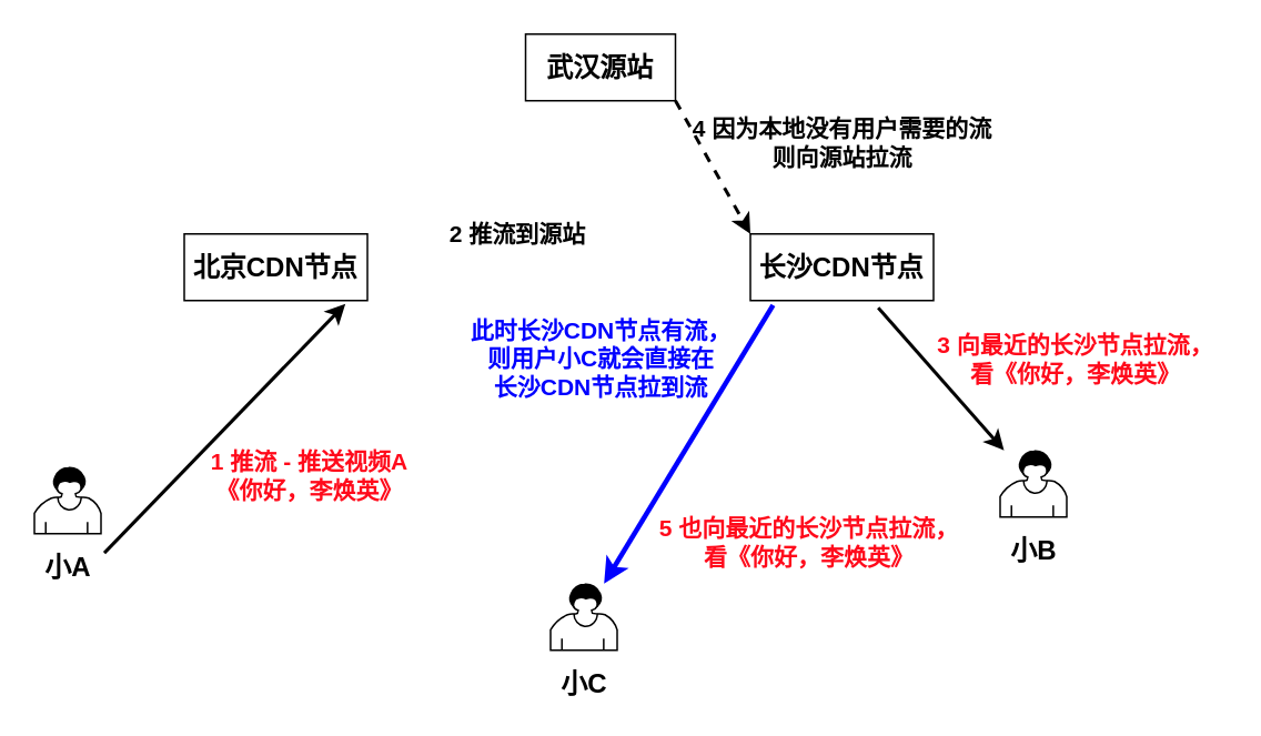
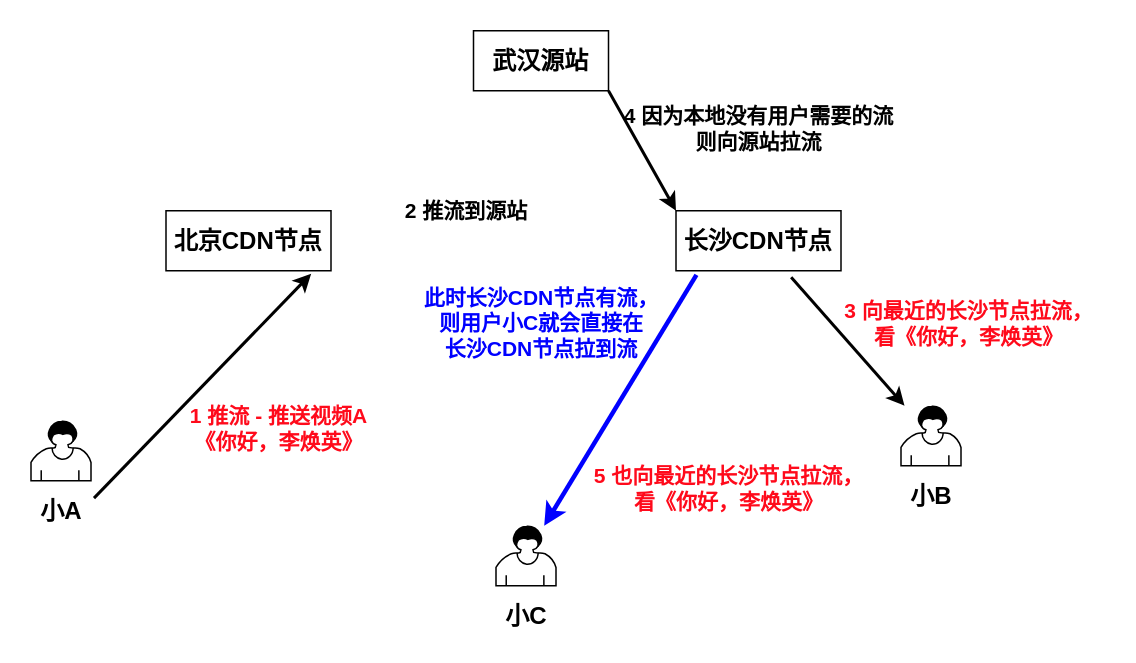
- <mxCell id="16" value="" style="endArrow=classic;html=1;strokeWidth=2;exitX=1;exitY=1;exitDx=0;exitDy=0;entryX=0;entryY=0;entryDx=0;entryDy=0;dashed=1;" edge="1" parent="1" source="2" target="4"><mxGeometry width="50" height="50" relative="1" as="geometry"><mxPoint x="536.78" y="194.4" as="sourcePoint" /><mxPoint x="612.345" y="280" as="targetPoint" /></mxGeometry></mxCell>
+ <mxCell id="16" value="" style="endArrow=classic;html=1;strokeWidth=2;exitX=1;exitY=1;exitDx=0;exitDy=0;entryX=0;entryY=0;entryDx=0;entryDy=0;" edge="1" parent="1" source="2" target="4"><mxGeometry width="50" height="50" relative="1" as="geometry"><mxPoint x="536.78" y="194.4" as="sourcePoint" /><mxPoint x="612.345" y="280" as="targetPoint" /></mxGeometry></mxCell>
